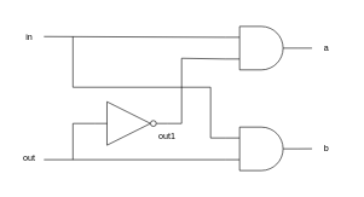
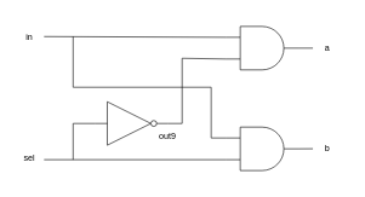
- <mxCell id="13" value="out1" style="text;html=1;align=center;verticalAlign=middle;whiteSpace=wrap;rounded=0;" vertex="1" parent="1"><mxGeometry x="210" y="173" width="40" height="30" as="geometry" /></mxCell>
+ <mxCell id="13" value="out9" style="text;html=1;align=center;verticalAlign=middle;whiteSpace=wrap;rounded=0;" vertex="1" parent="1"><mxGeometry x="210" y="173" width="40" height="30" as="geometry" /></mxCell>
- <mxCell id="4" value="out" style="text;html=1;align=center;verticalAlign=middle;whiteSpace=wrap;rounded=0;" vertex="1" parent="1"><mxGeometry x="20" y="203" width="40" height="30" as="geometry" /></mxCell>
+ <mxCell id="4" value="sel" style="text;html=1;align=center;verticalAlign=middle;whiteSpace=wrap;rounded=0;" vertex="1" parent="1"><mxGeometry x="20" y="203" width="40" height="30" as="geometry" /></mxCell>
